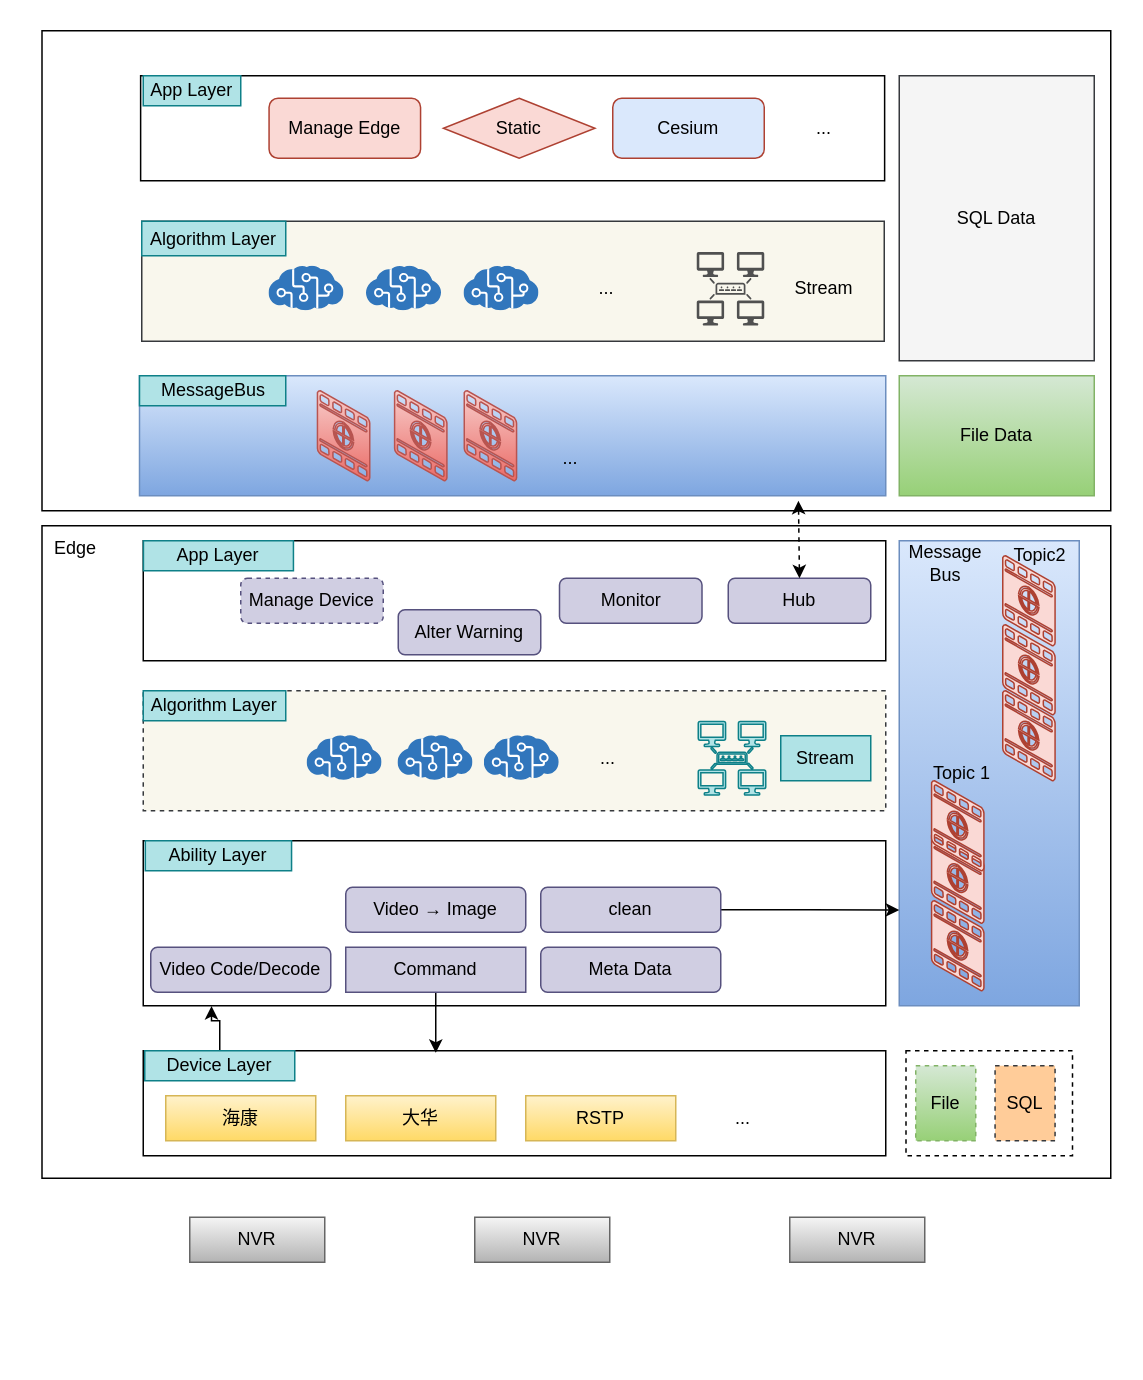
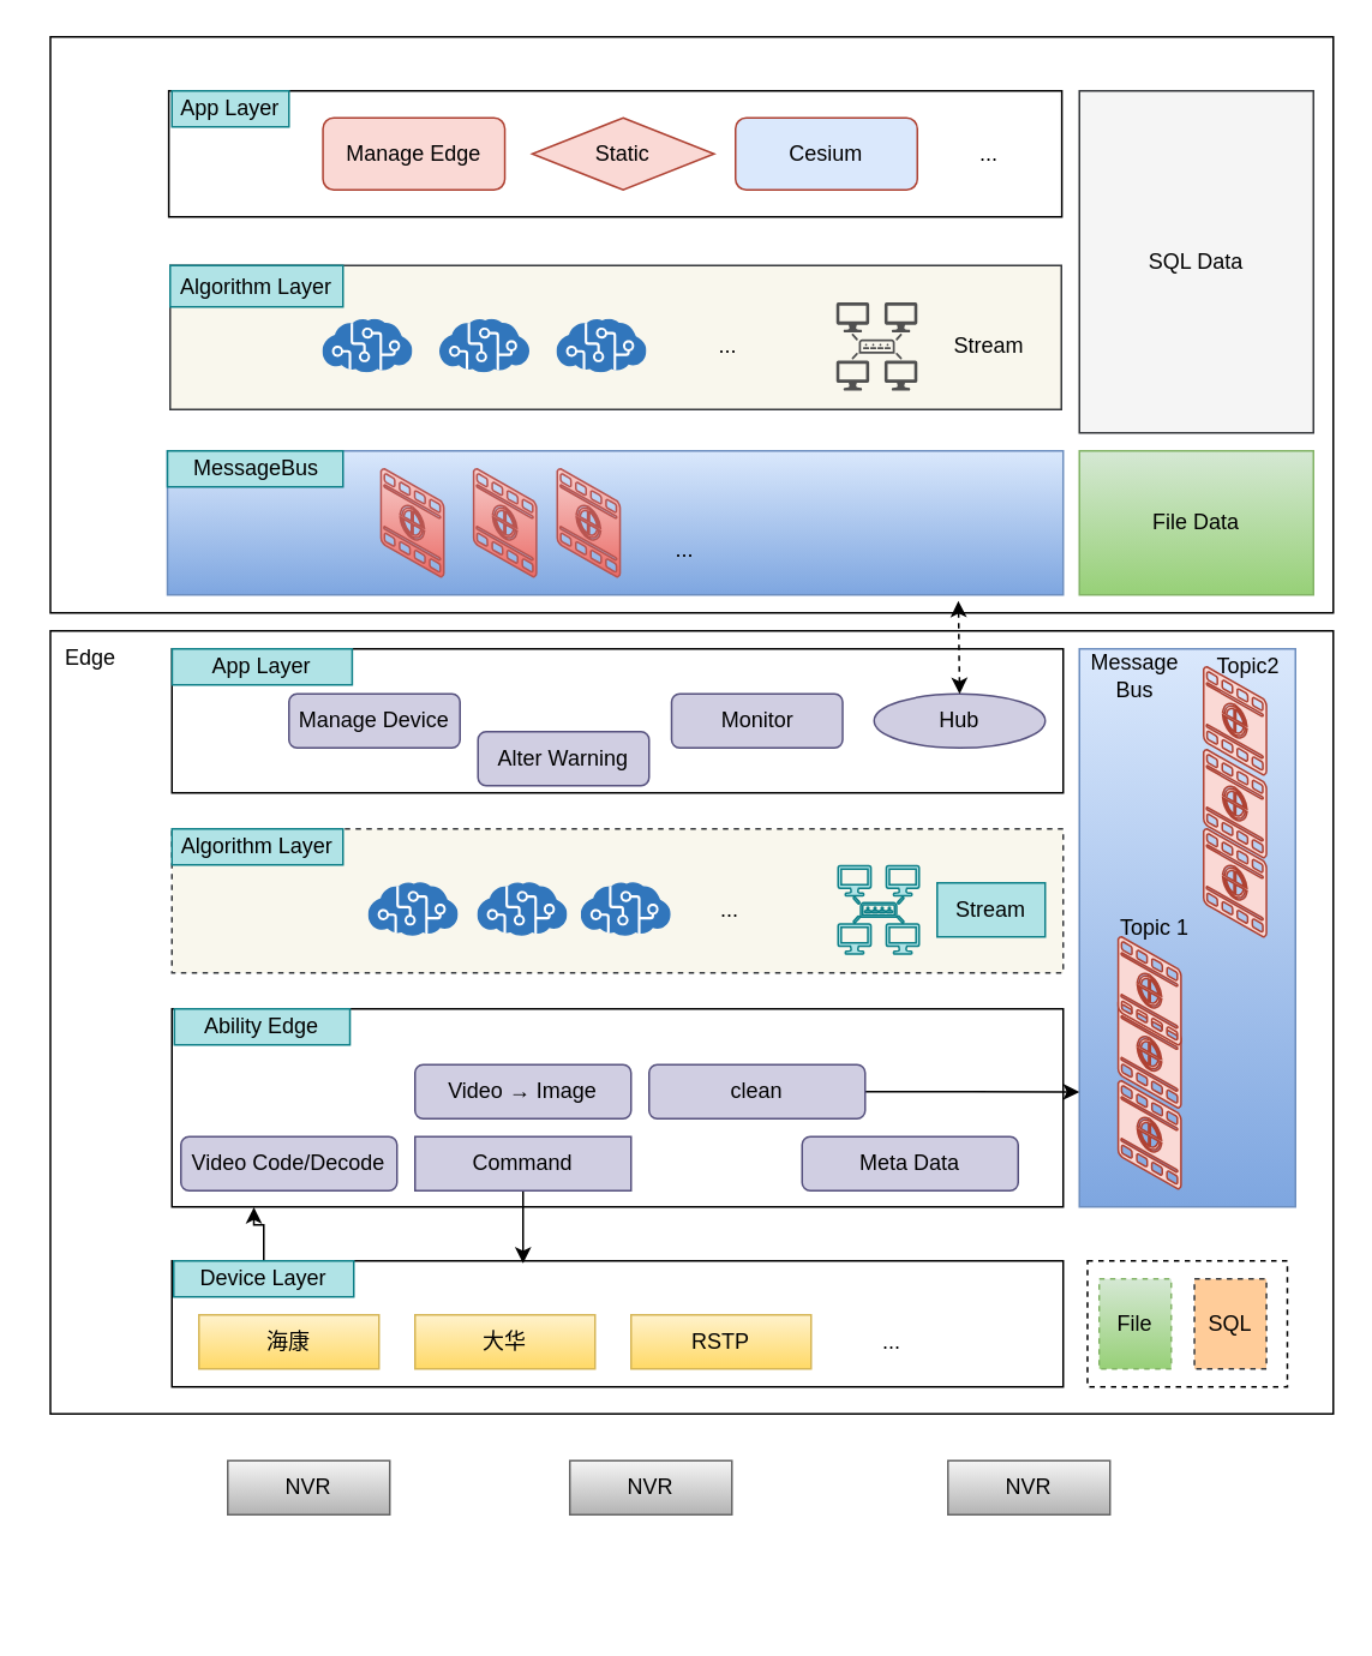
- <mxCell id="45" value="Manage Device" style="rounded=1;whiteSpace=wrap;html=1;fillColor=#d0cee2;strokeColor=#56517e;dashed=1;" vertex="1" parent="1"><mxGeometry x="160" y="385" width="95" height="30" as="geometry" /></mxCell>
+ <mxCell id="45" value="Manage Device" style="rounded=1;whiteSpace=wrap;html=1;fillColor=#d0cee2;strokeColor=#56517e;" vertex="1" parent="1"><mxGeometry x="160" y="385" width="95" height="30" as="geometry" /></mxCell>
- <mxCell id="55" value="Hub" style="rounded=1;whiteSpace=wrap;html=1;fillColor=#d0cee2;strokeColor=#56517e;" vertex="1" parent="1"><mxGeometry x="485" y="385" width="95" height="30" as="geometry" /></mxCell>
+ <mxCell id="55" value="Hub" style="ellipse;whiteSpace=wrap;html=1;fillColor=#d0cee2;strokeColor=#56517e;" vertex="1" parent="1"><mxGeometry x="485" y="385" width="95" height="30" as="geometry" /></mxCell>
- <mxCell id="26" value="Ability Layer" style="text;html=1;strokeColor=#0e8088;fillColor=#b0e3e6;align=center;verticalAlign=middle;whiteSpace=wrap;rounded=0;" vertex="1" parent="1"><mxGeometry x="96.37" y="560" width="97.5" height="20" as="geometry" /></mxCell>
+ <mxCell id="26" value="Ability Edge" style="text;html=1;strokeColor=#0e8088;fillColor=#b0e3e6;align=center;verticalAlign=middle;whiteSpace=wrap;rounded=0;" vertex="1" parent="1"><mxGeometry x="96.37" y="560" width="97.5" height="20" as="geometry" /></mxCell>
- <mxCell id="30" value="Meta Data" style="rounded=1;whiteSpace=wrap;html=1;fillColor=#d0cee2;strokeColor=#56517e;" vertex="1" parent="1"><mxGeometry x="360" y="631" width="120" height="30" as="geometry" /></mxCell>
+ <mxCell id="30" value="Meta Data" style="rounded=1;whiteSpace=wrap;html=1;fillColor=#d0cee2;strokeColor=#56517e;" vertex="1" parent="1"><mxGeometry x="445" y="631" width="120" height="30" as="geometry" /></mxCell>
